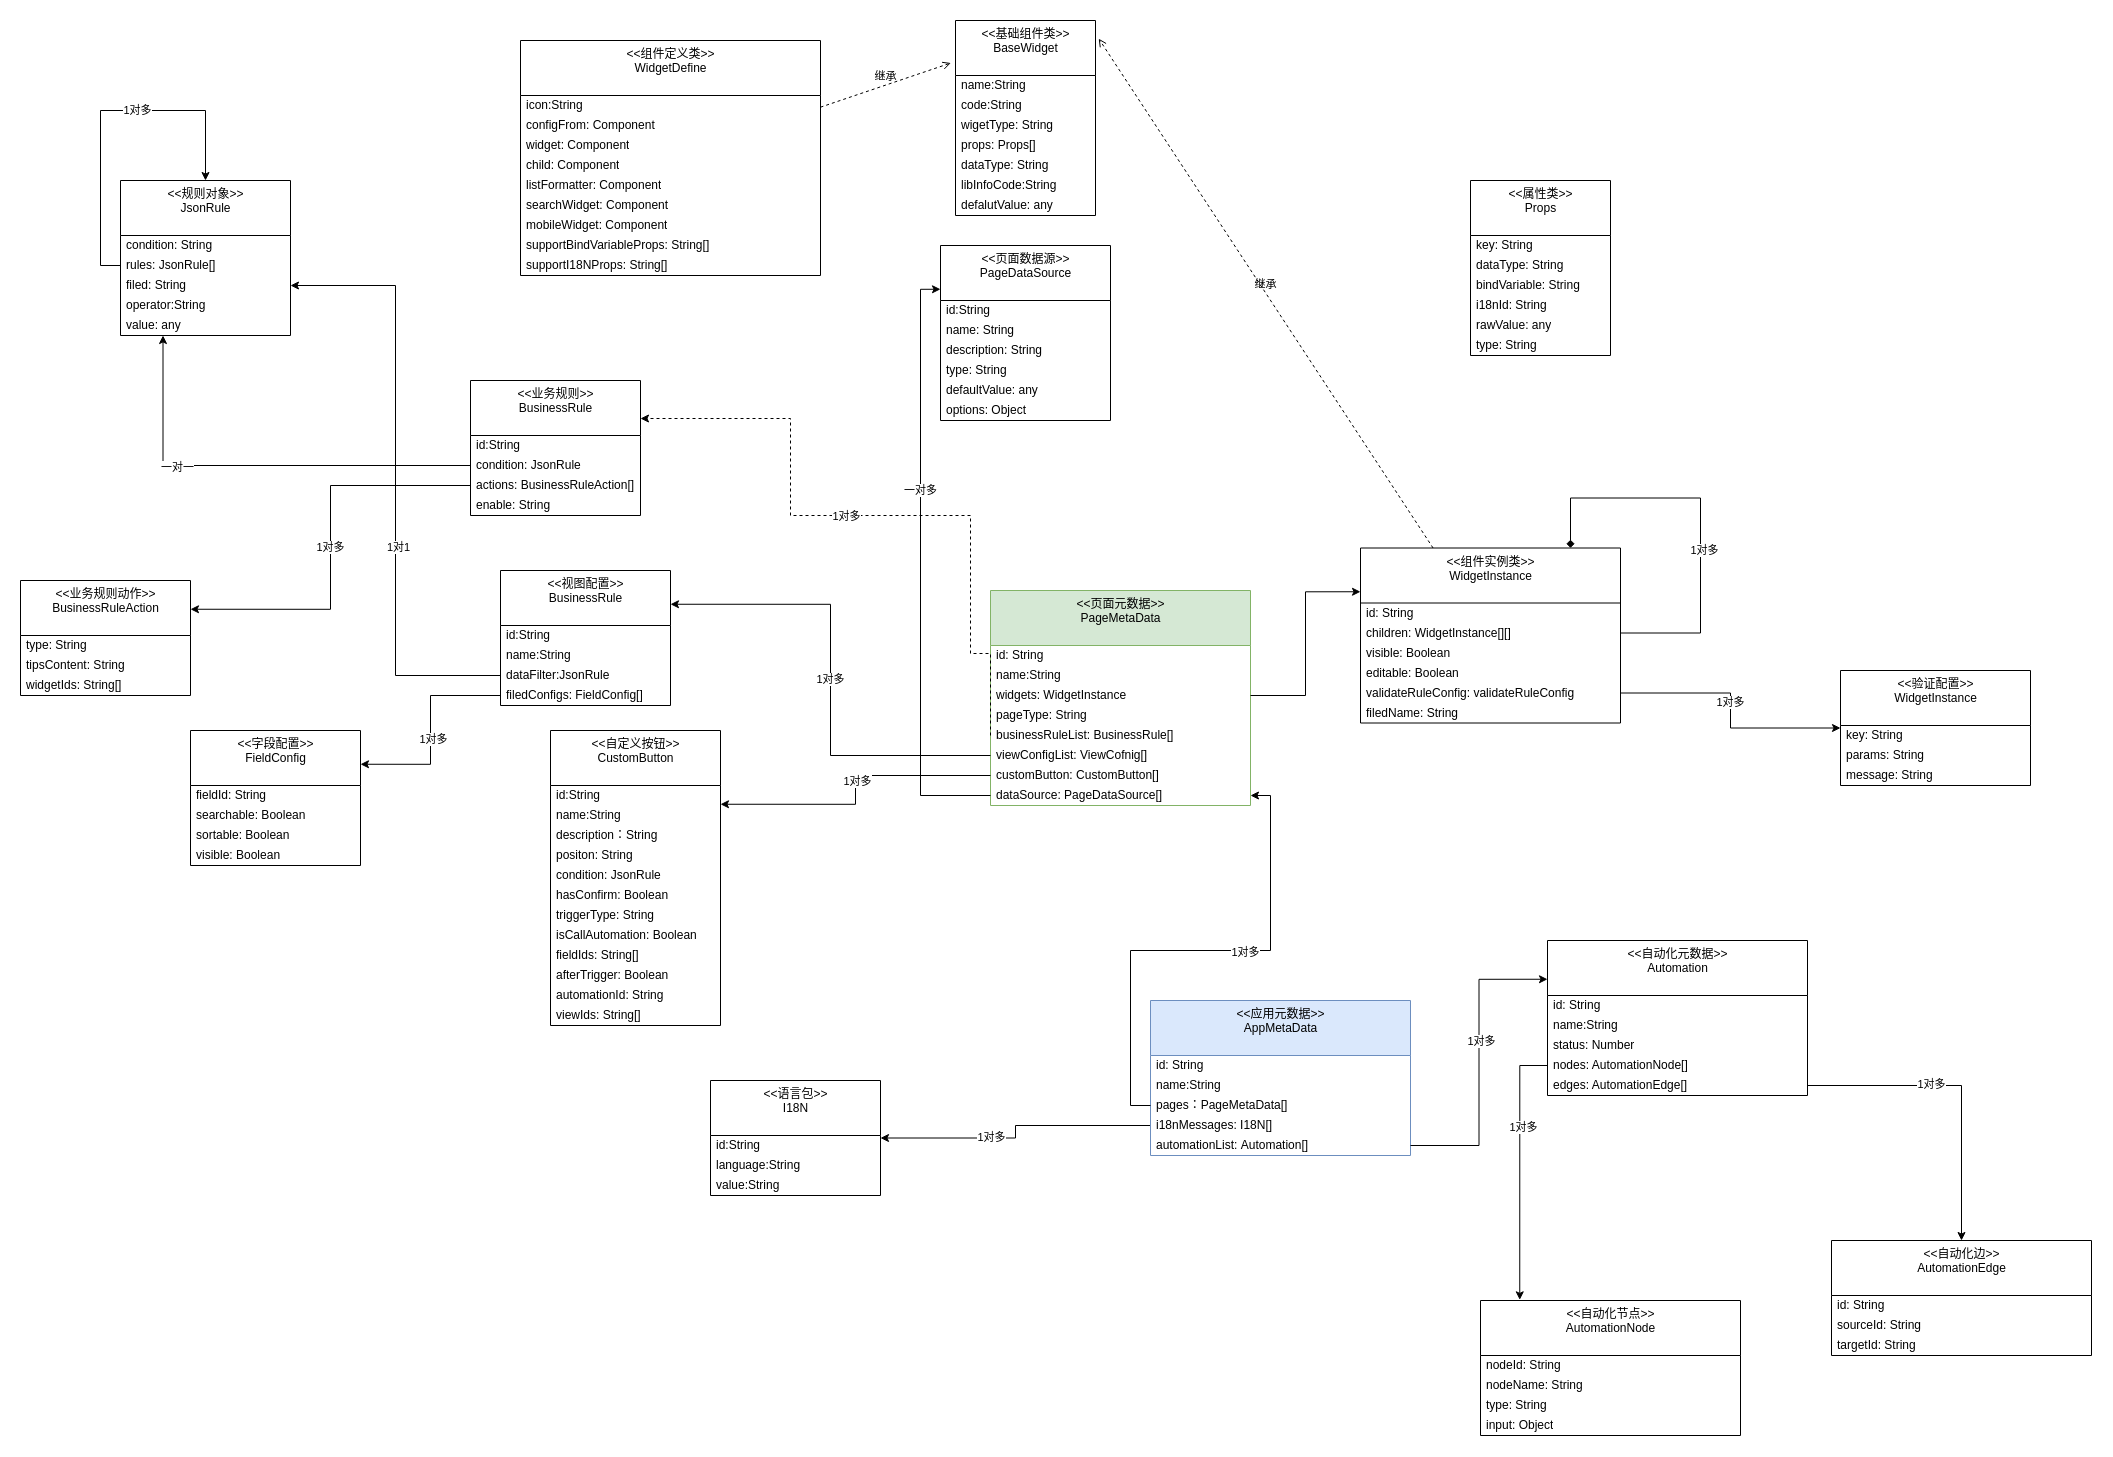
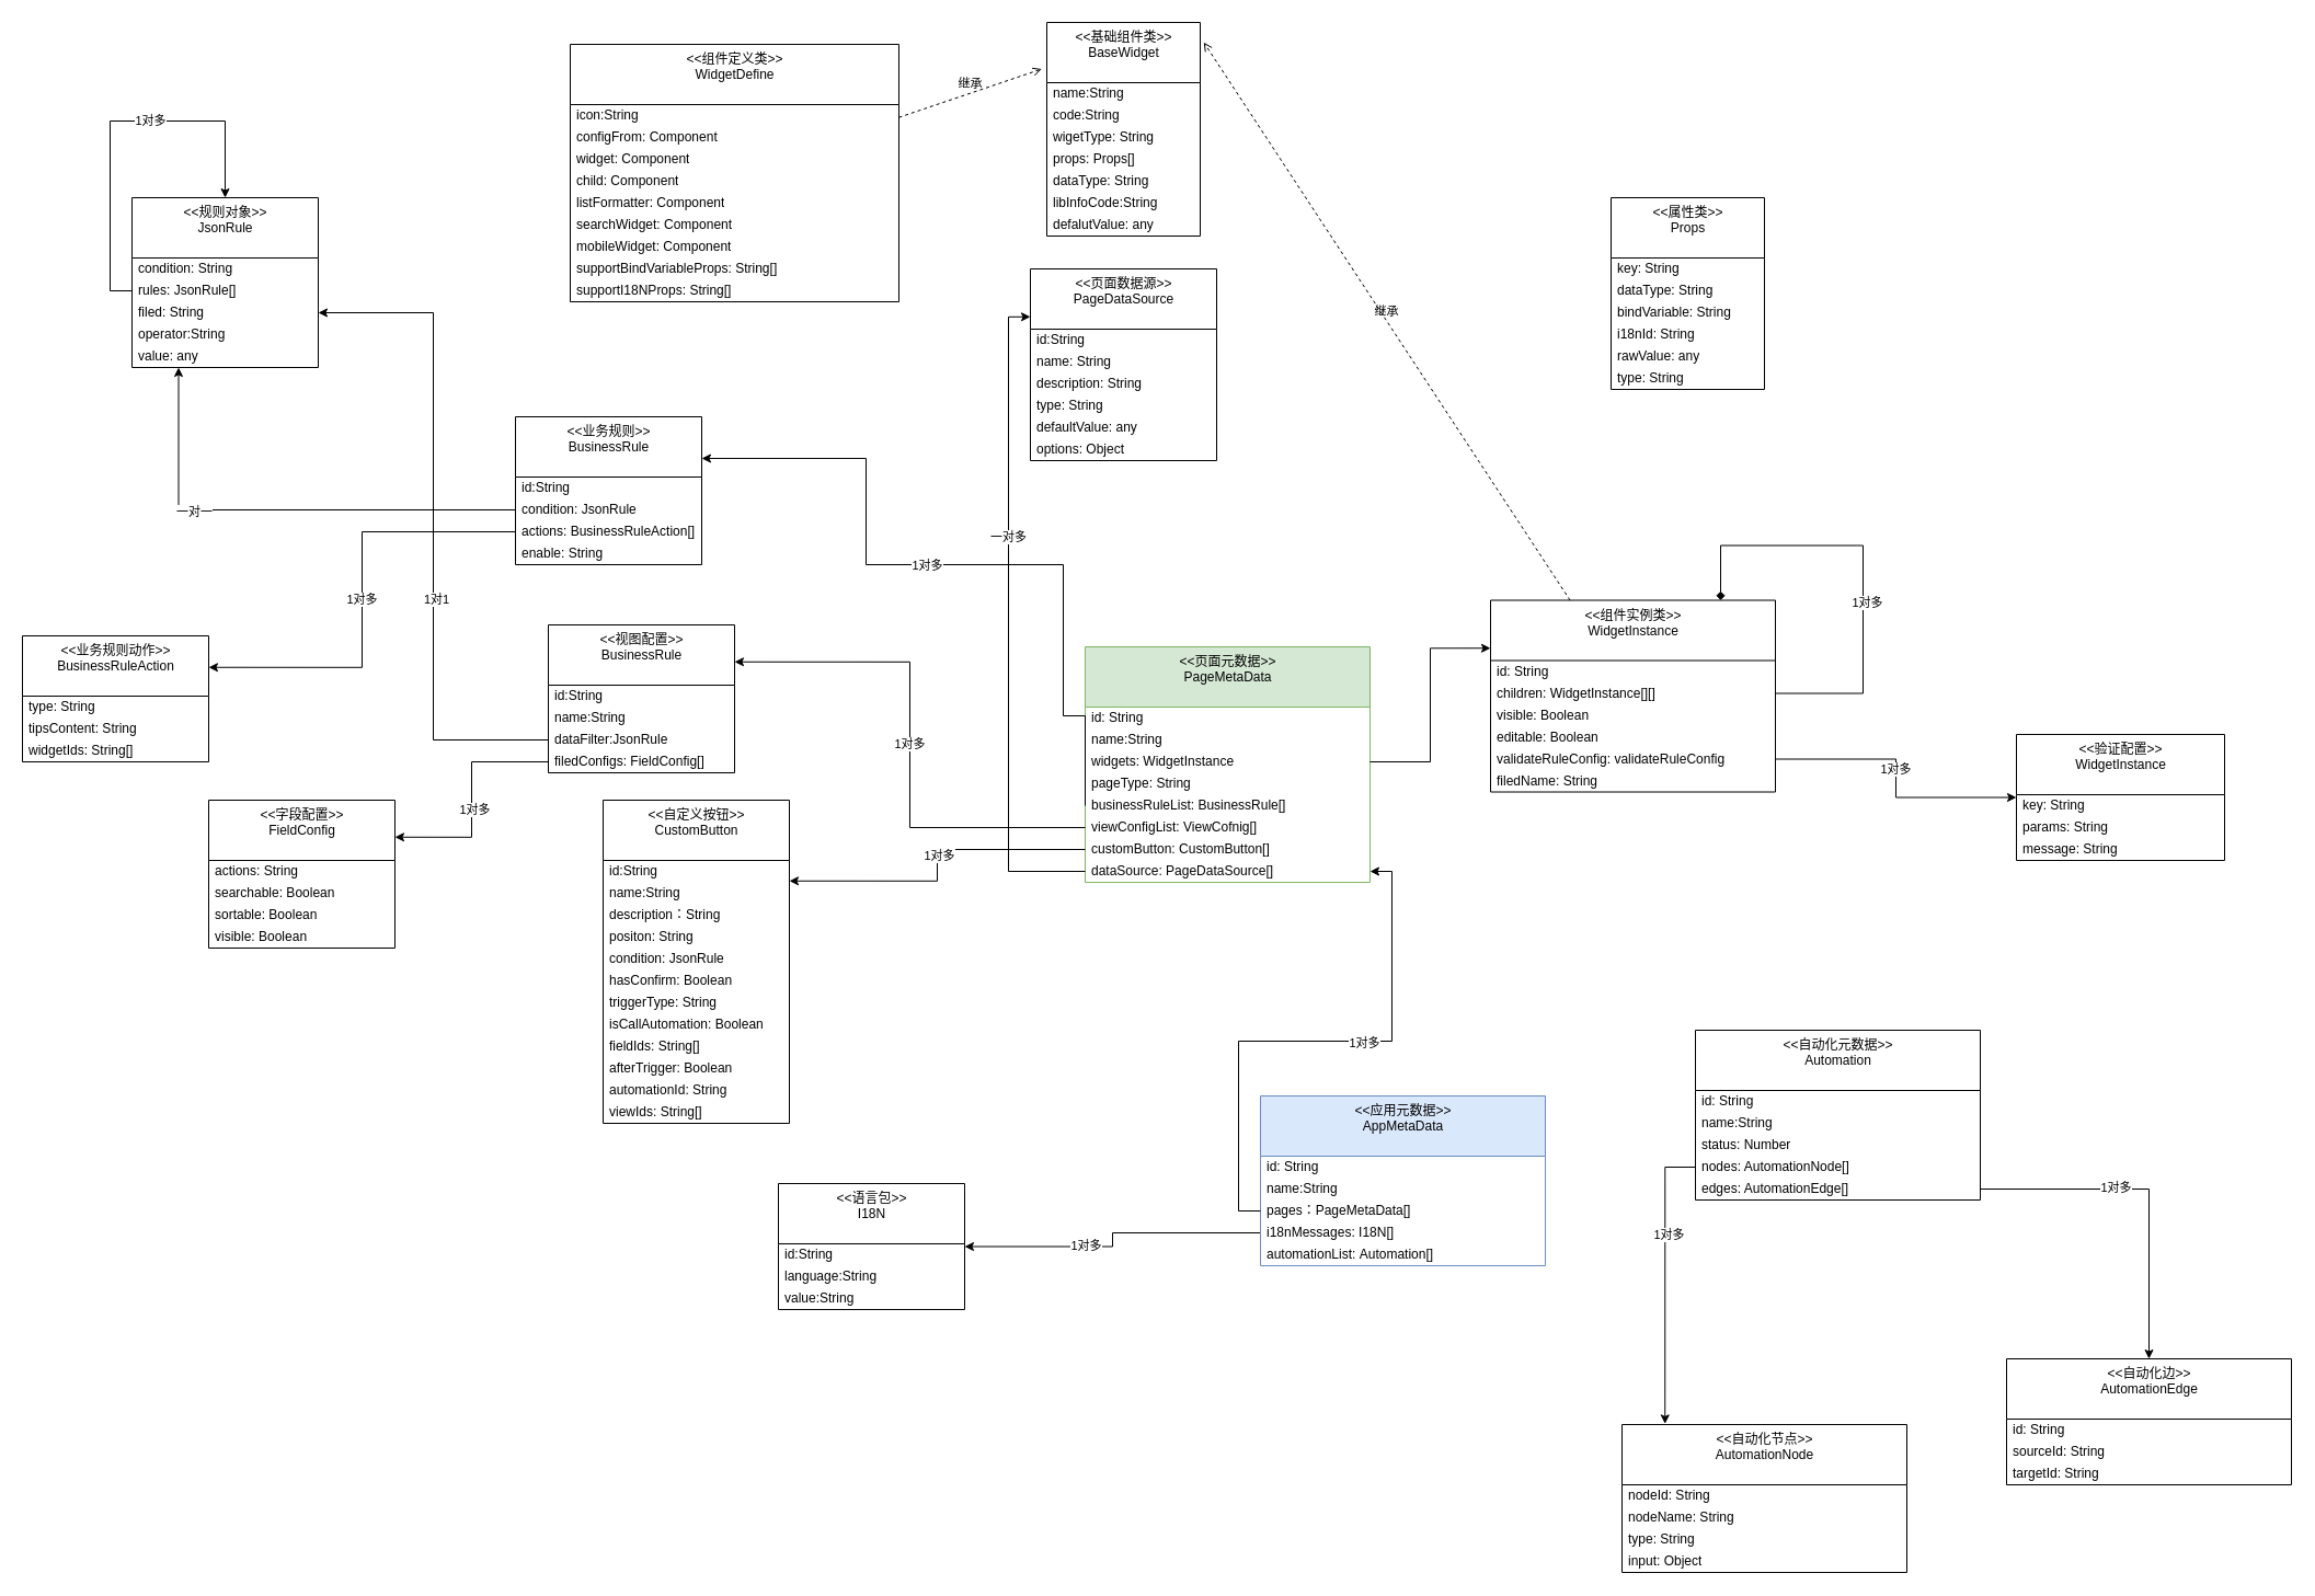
- <mxCell id="58" style="edgeStyle=orthogonalEdgeStyle;rounded=0;orthogonalLoop=1;jettySize=auto;html=1;exitX=0;exitY=0.5;exitDx=0;exitDy=0;dashed=1;" parent="1" source="42" target="53" edge="1"><mxGeometry relative="1" as="geometry"><Array as="points"><mxPoint x="970" y="653" /><mxPoint x="970" y="515" /><mxPoint x="790" y="515" /><mxPoint x="790" y="418" /></Array></mxGeometry></mxCell>
+ <mxCell id="58" style="edgeStyle=orthogonalEdgeStyle;rounded=0;orthogonalLoop=1;jettySize=auto;html=1;exitX=0;exitY=0.5;exitDx=0;exitDy=0;" parent="1" source="42" target="53" edge="1"><mxGeometry relative="1" as="geometry"><Array as="points"><mxPoint x="970" y="653" /><mxPoint x="970" y="515" /><mxPoint x="790" y="515" /><mxPoint x="790" y="418" /></Array></mxGeometry></mxCell>
- <mxCell id="84" value="fieldId: String" style="text;html=1;strokeColor=none;fillColor=none;align=left;verticalAlign=middle;spacingLeft=4;spacingRight=4;overflow=hidden;rotatable=0;points=[[0,0.5],[1,0.5]];portConstraint=eastwest;" parent="83" vertex="1"><mxGeometry y="55" width="170" height="20" as="geometry" /></mxCell>
+ <mxCell id="84" value="actions: String" style="text;html=1;strokeColor=none;fillColor=none;align=left;verticalAlign=middle;spacingLeft=4;spacingRight=4;overflow=hidden;rotatable=0;points=[[0,0.5],[1,0.5]];portConstraint=eastwest;" parent="83" vertex="1"><mxGeometry y="55" width="170" height="20" as="geometry" /></mxCell>
- <mxCell id="135" style="edgeStyle=orthogonalEdgeStyle;rounded=0;orthogonalLoop=1;jettySize=auto;html=1;exitX=1;exitY=0.5;exitDx=0;exitDy=0;entryX=0;entryY=0.25;entryDx=0;entryDy=0;" edge="1" parent="1" source="126" target="127"><mxGeometry relative="1" as="geometry" /></mxCell>
- <mxCell id="136" value="1对多" style="edgeLabel;html=1;align=center;verticalAlign=middle;resizable=0;points=[];" vertex="1" connectable="0" parent="135"><mxGeometry x="0.144" y="-2" relative="1" as="geometry"><mxPoint as="offset" /></mxGeometry></mxCell>
